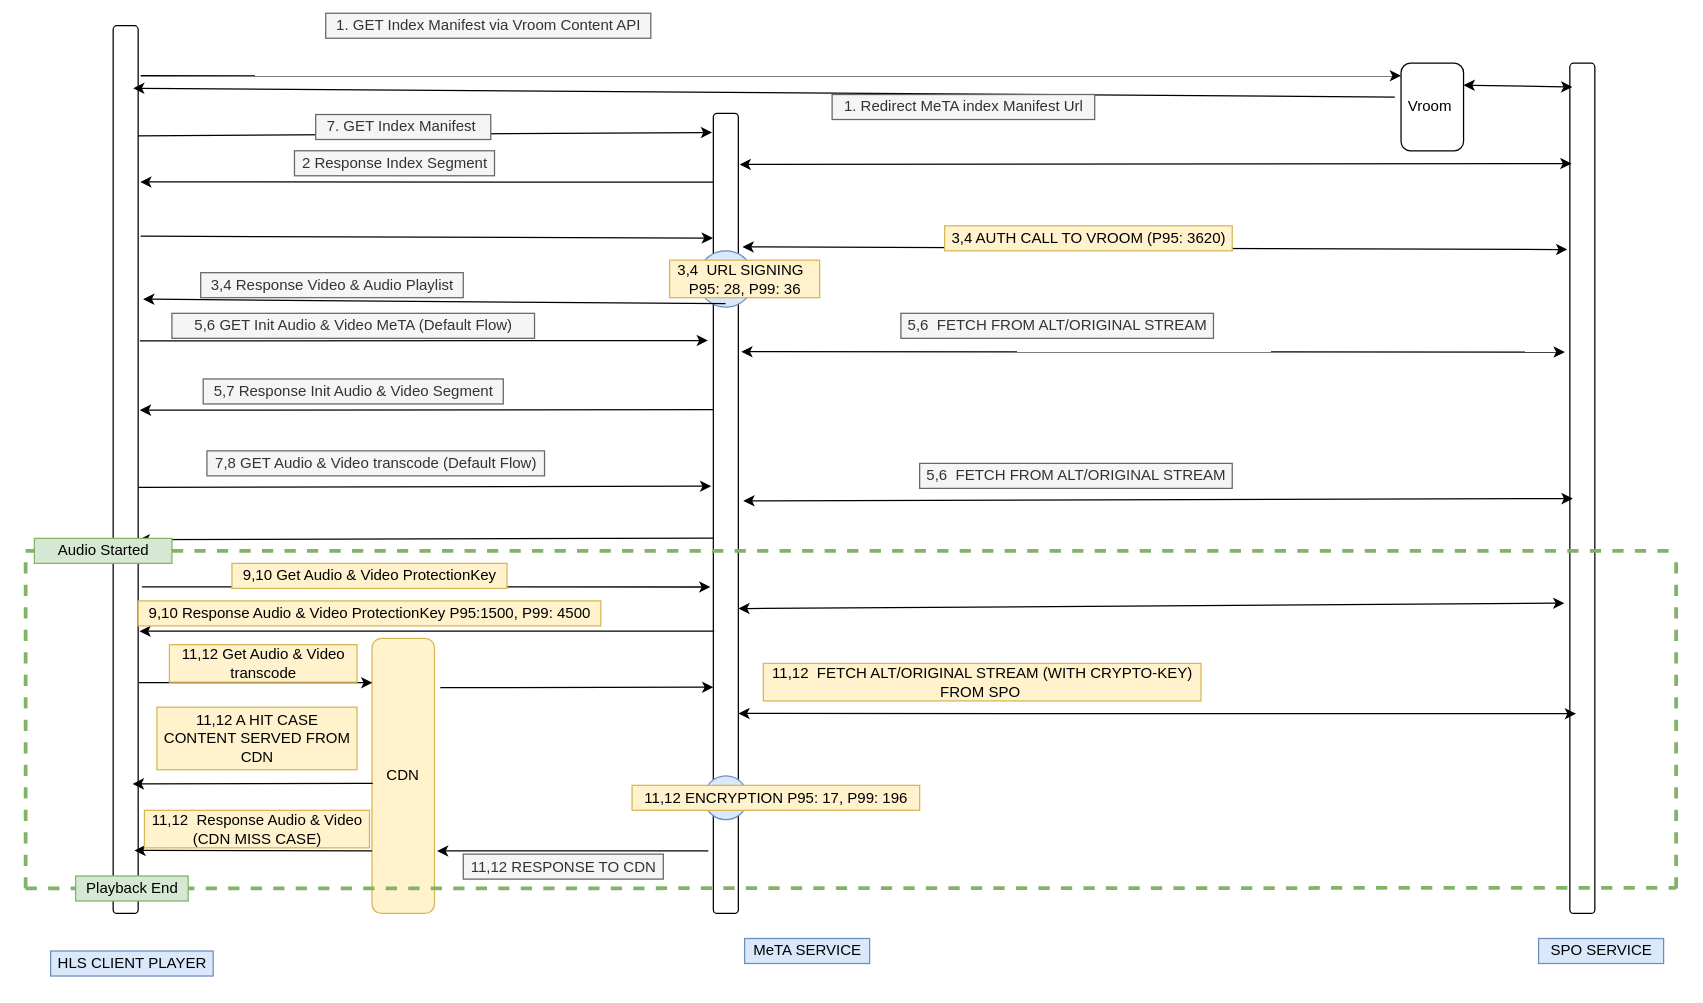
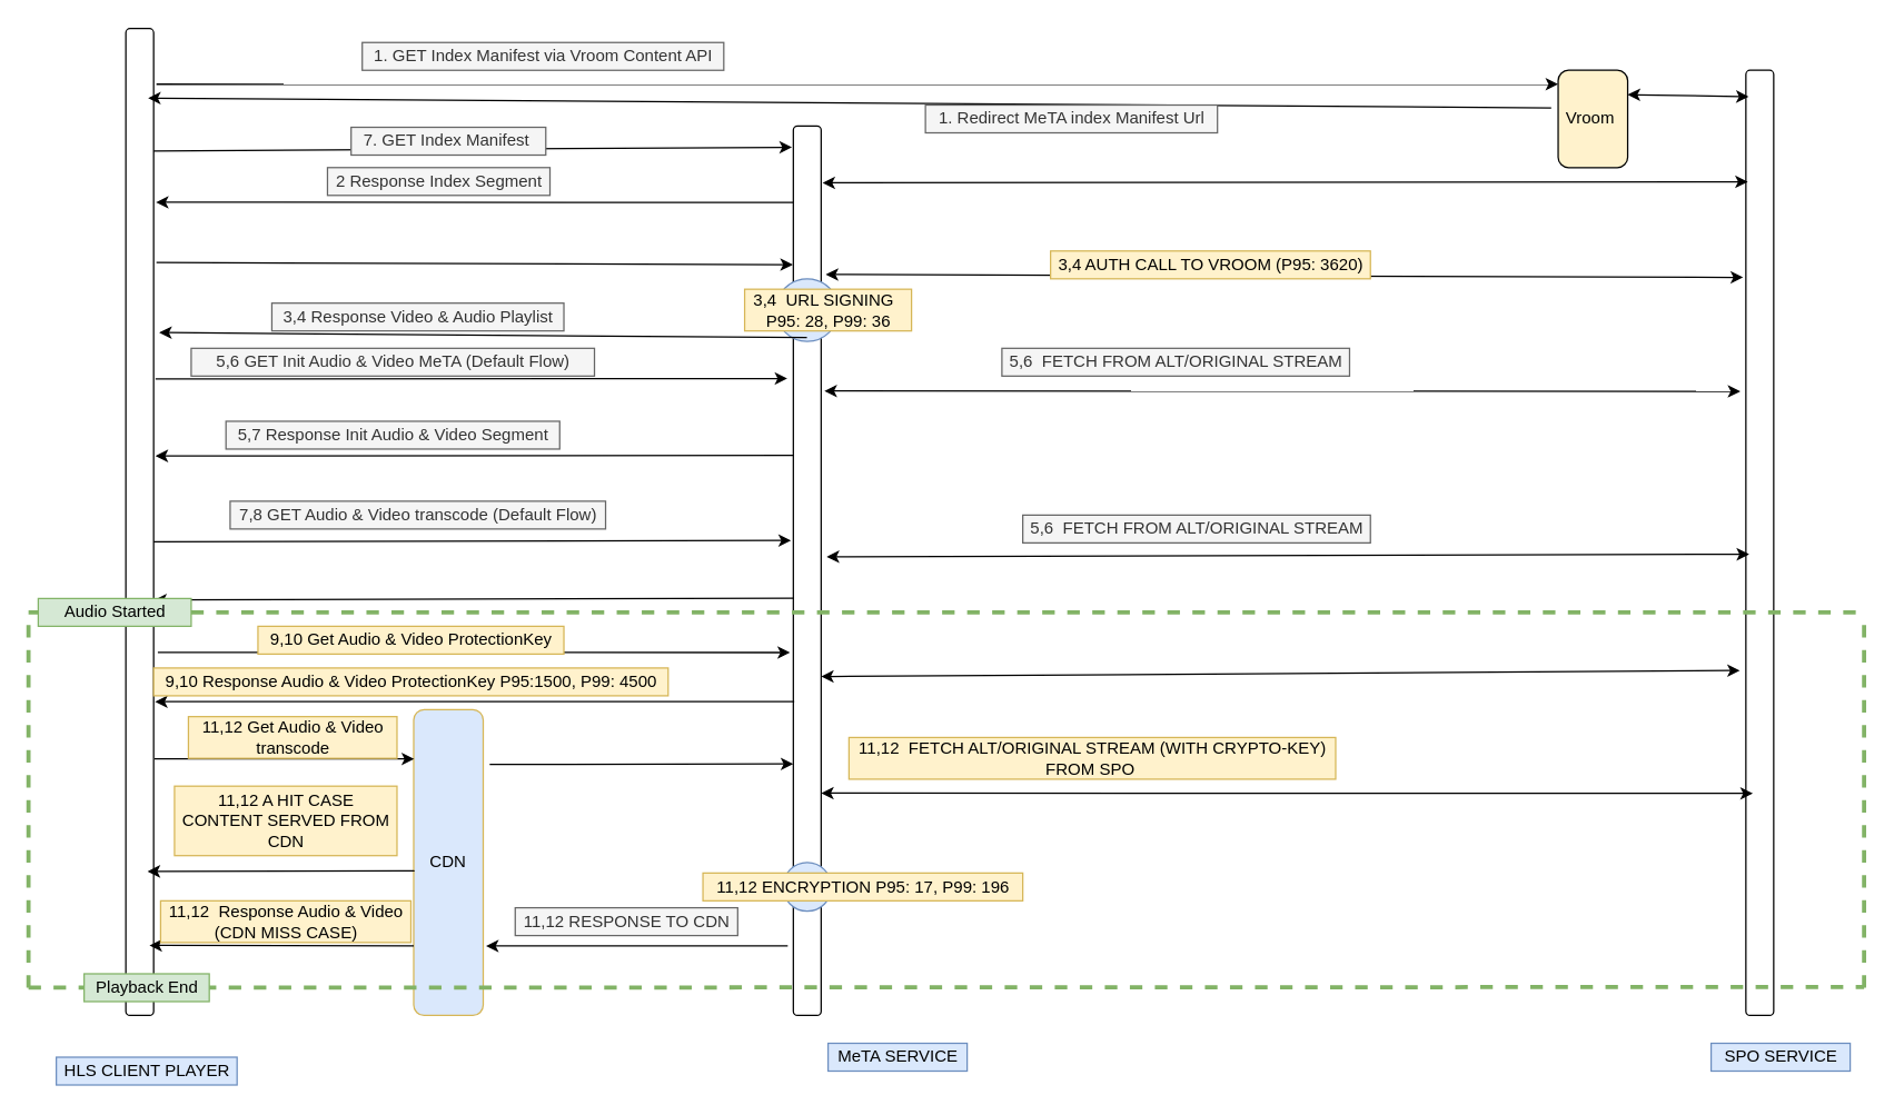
- <mxCell id="61" value="1. GET Index Manifest via Vroom Content API" style="text;html=1;align=center;verticalAlign=middle;resizable=0;points=[];autosize=1;fillColor=#f5f5f5;strokeColor=#666666;fontColor=#333333;" vertex="1" parent="1"><mxGeometry x="260" y="10" width="260" height="20" as="geometry" /></mxCell>
+ <mxCell id="61" value="1. GET Index Manifest via Vroom Content API" style="text;html=1;align=center;verticalAlign=middle;resizable=0;points=[];autosize=1;fillColor=#f5f5f5;strokeColor=#666666;fontColor=#333333;" vertex="1" parent="1"><mxGeometry x="260" y="30" width="260" height="20" as="geometry" /></mxCell>
- <mxCell id="56" value="Vroom&amp;nbsp;" style="rounded=1;whiteSpace=wrap;html=1;" vertex="1" parent="1"><mxGeometry x="1120" y="50" width="50" height="70" as="geometry" /></mxCell>
+ <mxCell id="56" value="Vroom&amp;nbsp;" style="rounded=1;whiteSpace=wrap;html=1;fillColor=#fff2cc;" vertex="1" parent="1"><mxGeometry x="1120" y="50" width="50" height="70" as="geometry" /></mxCell>
- <mxCell id="15" value="3,4 Response Video &amp;amp; Audio Playlist&lt;br&gt;" style="text;html=1;align=center;verticalAlign=middle;resizable=0;points=[];autosize=1;fillColor=#f5f5f5;strokeColor=#666666;fontColor=#333333;" parent="1" vertex="1"><mxGeometry x="160" y="217.5" width="210" height="20" as="geometry" /></mxCell>
+ <mxCell id="15" value="3,4 Response Video &amp;amp; Audio Playlist&lt;br&gt;" style="text;html=1;align=center;verticalAlign=middle;resizable=0;points=[];autosize=1;fillColor=#f5f5f5;strokeColor=#666666;fontColor=#333333;" parent="1" vertex="1"><mxGeometry x="195" y="217.5" width="210" height="20" as="geometry" /></mxCell>
- <mxCell id="31" value="CDN" style="rounded=1;whiteSpace=wrap;html=1;fillColor=#fff2cc;strokeColor=#d6b656;" vertex="1" parent="1"><mxGeometry x="297" y="510" width="50" height="220" as="geometry" /></mxCell>
+ <mxCell id="31" value="CDN" style="rounded=1;whiteSpace=wrap;html=1;fillColor=#dae8fc;strokeColor=#d6b656;" vertex="1" parent="1"><mxGeometry x="297" y="510" width="50" height="220" as="geometry" /></mxCell>
- <mxCell id="45" value="11,12 RESPONSE TO CDN" style="text;html=1;align=center;verticalAlign=middle;resizable=0;points=[];autosize=1;fillColor=#f5f5f5;strokeColor=#666666;fontColor=#333333;" vertex="1" parent="1"><mxGeometry x="370" y="682.5" width="160" height="20" as="geometry" /></mxCell>
+ <mxCell id="45" value="11,12 RESPONSE TO CDN" style="text;html=1;align=center;verticalAlign=middle;resizable=0;points=[];autosize=1;fillColor=#f5f5f5;strokeColor=#666666;fontColor=#333333;" vertex="1" parent="1"><mxGeometry x="370" y="652.5" width="160" height="20" as="geometry" /></mxCell>
